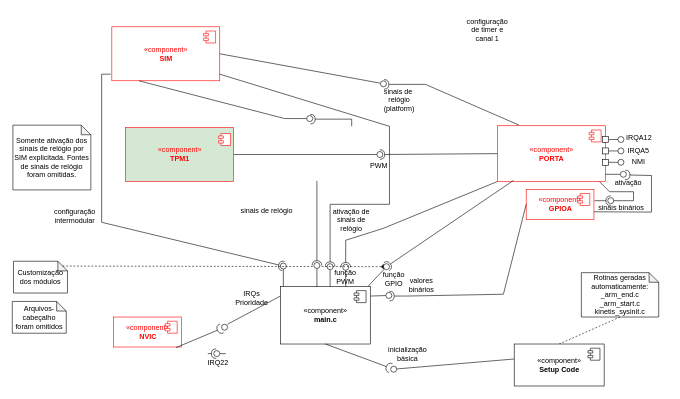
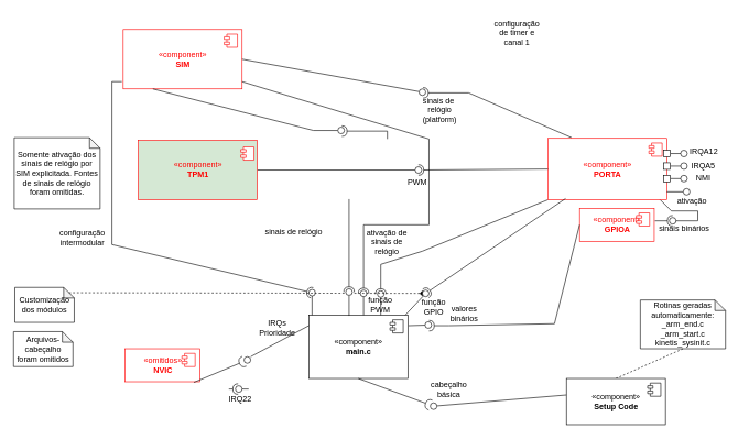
- <mxCell id="67" value="configuração&lt;br&gt;de timer e &lt;br&gt;canal 1" style="text;html=1;align=center;verticalAlign=middle;resizable=0;points=[];autosize=1;strokeColor=none;fillColor=none;" parent="1" vertex="1"><mxGeometry x="767" y="20" width="90" height="60" as="geometry" /></mxCell>
+ <mxCell id="67" value="configuração&lt;br&gt;de timer e &lt;br&gt;canal 1" style="text;html=1;align=center;verticalAlign=middle;resizable=0;points=[];autosize=1;strokeColor=none;fillColor=none;" parent="1" vertex="1"><mxGeometry x="737" y="20" width="90" height="60" as="geometry" /></mxCell>
- <mxCell id="50" value="" style="rounded=0;orthogonalLoop=1;jettySize=auto;html=1;endArrow=halfCircle;endFill=0;endSize=6;strokeWidth=1;sketch=0;startArrow=none;exitX=1;exitY=0.75;exitDx=0;exitDy=0;entryX=0.429;entryY=0.033;entryDx=0;entryDy=0;entryPerimeter=0;" parent="1" source="43" target="52" edge="1"><mxGeometry relative="1" as="geometry"><mxPoint x="1096" y="293" as="sourcePoint" /><Array as="points"><mxPoint x="1086" y="353" /><mxPoint x="1086" y="292" /></Array><mxPoint x="1040" y="289" as="targetPoint" /></mxGeometry></mxCell>
- <mxCell id="30" value="&lt;font color=&quot;#ff0000&quot;&gt;«component»&lt;br&gt;&lt;b&gt;NVIC&lt;/b&gt;&lt;/font&gt;" style="html=1;dropTarget=0;strokeColor=#FF0000;" parent="1" vertex="1"><mxGeometry x="189" y="528" width="113" height="50" as="geometry" /></mxCell>
+ <mxCell id="30" value="&lt;font color=&quot;#ff0000&quot;&gt;«omitidos»&lt;br&gt;&lt;b&gt;NVIC&lt;/b&gt;&lt;/font&gt;" style="html=1;dropTarget=0;strokeColor=#FF0000;" parent="1" vertex="1"><mxGeometry x="189" y="528" width="113" height="50" as="geometry" /></mxCell>
- <mxCell id="25" value="inicialização&lt;br&gt;básica" style="text;html=1;align=center;verticalAlign=middle;resizable=0;points=[];autosize=1;strokeColor=none;fillColor=none;" parent="1" vertex="1"><mxGeometry x="634" y="570" width="90" height="40" as="geometry" /></mxCell>
+ <mxCell id="25" value="cabeçalho&lt;br&gt;básica" style="text;html=1;align=center;verticalAlign=middle;resizable=0;points=[];autosize=1;strokeColor=none;fillColor=none;" parent="1" vertex="1"><mxGeometry x="634" y="570" width="90" height="40" as="geometry" /></mxCell>
